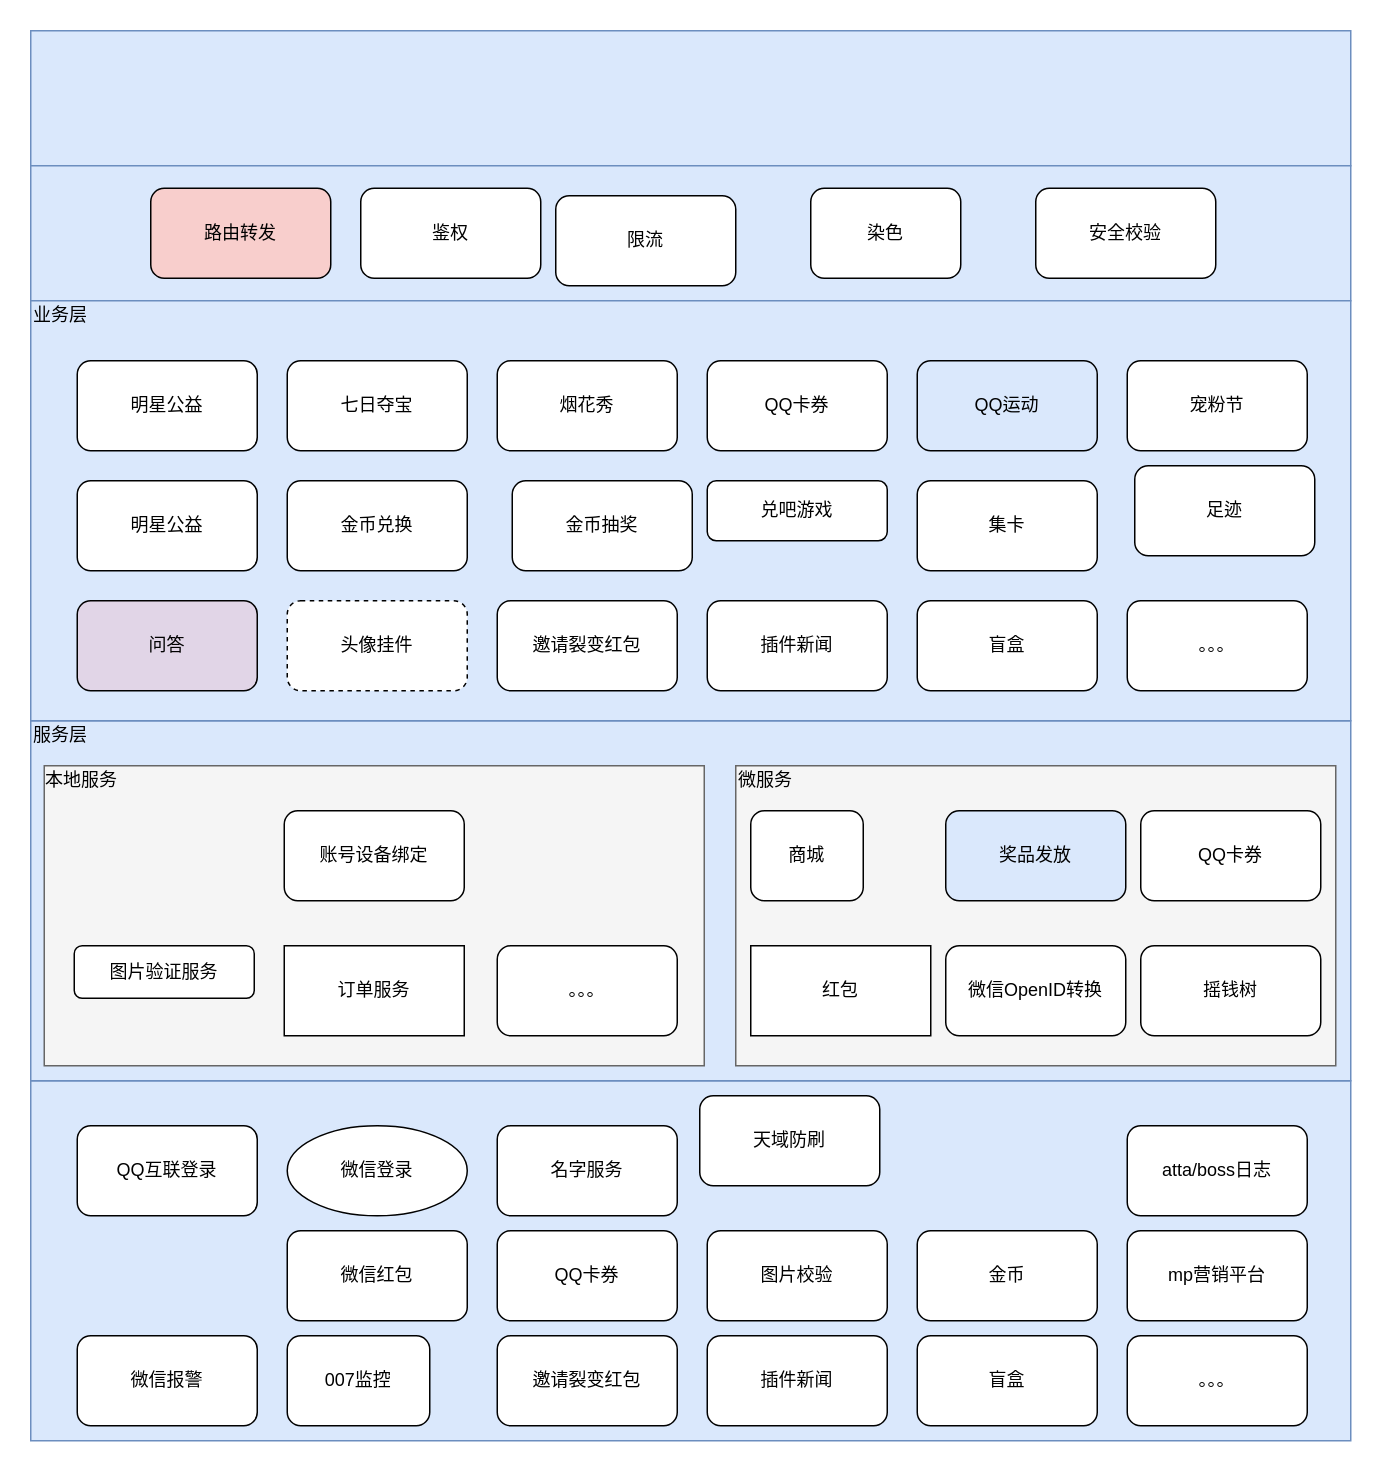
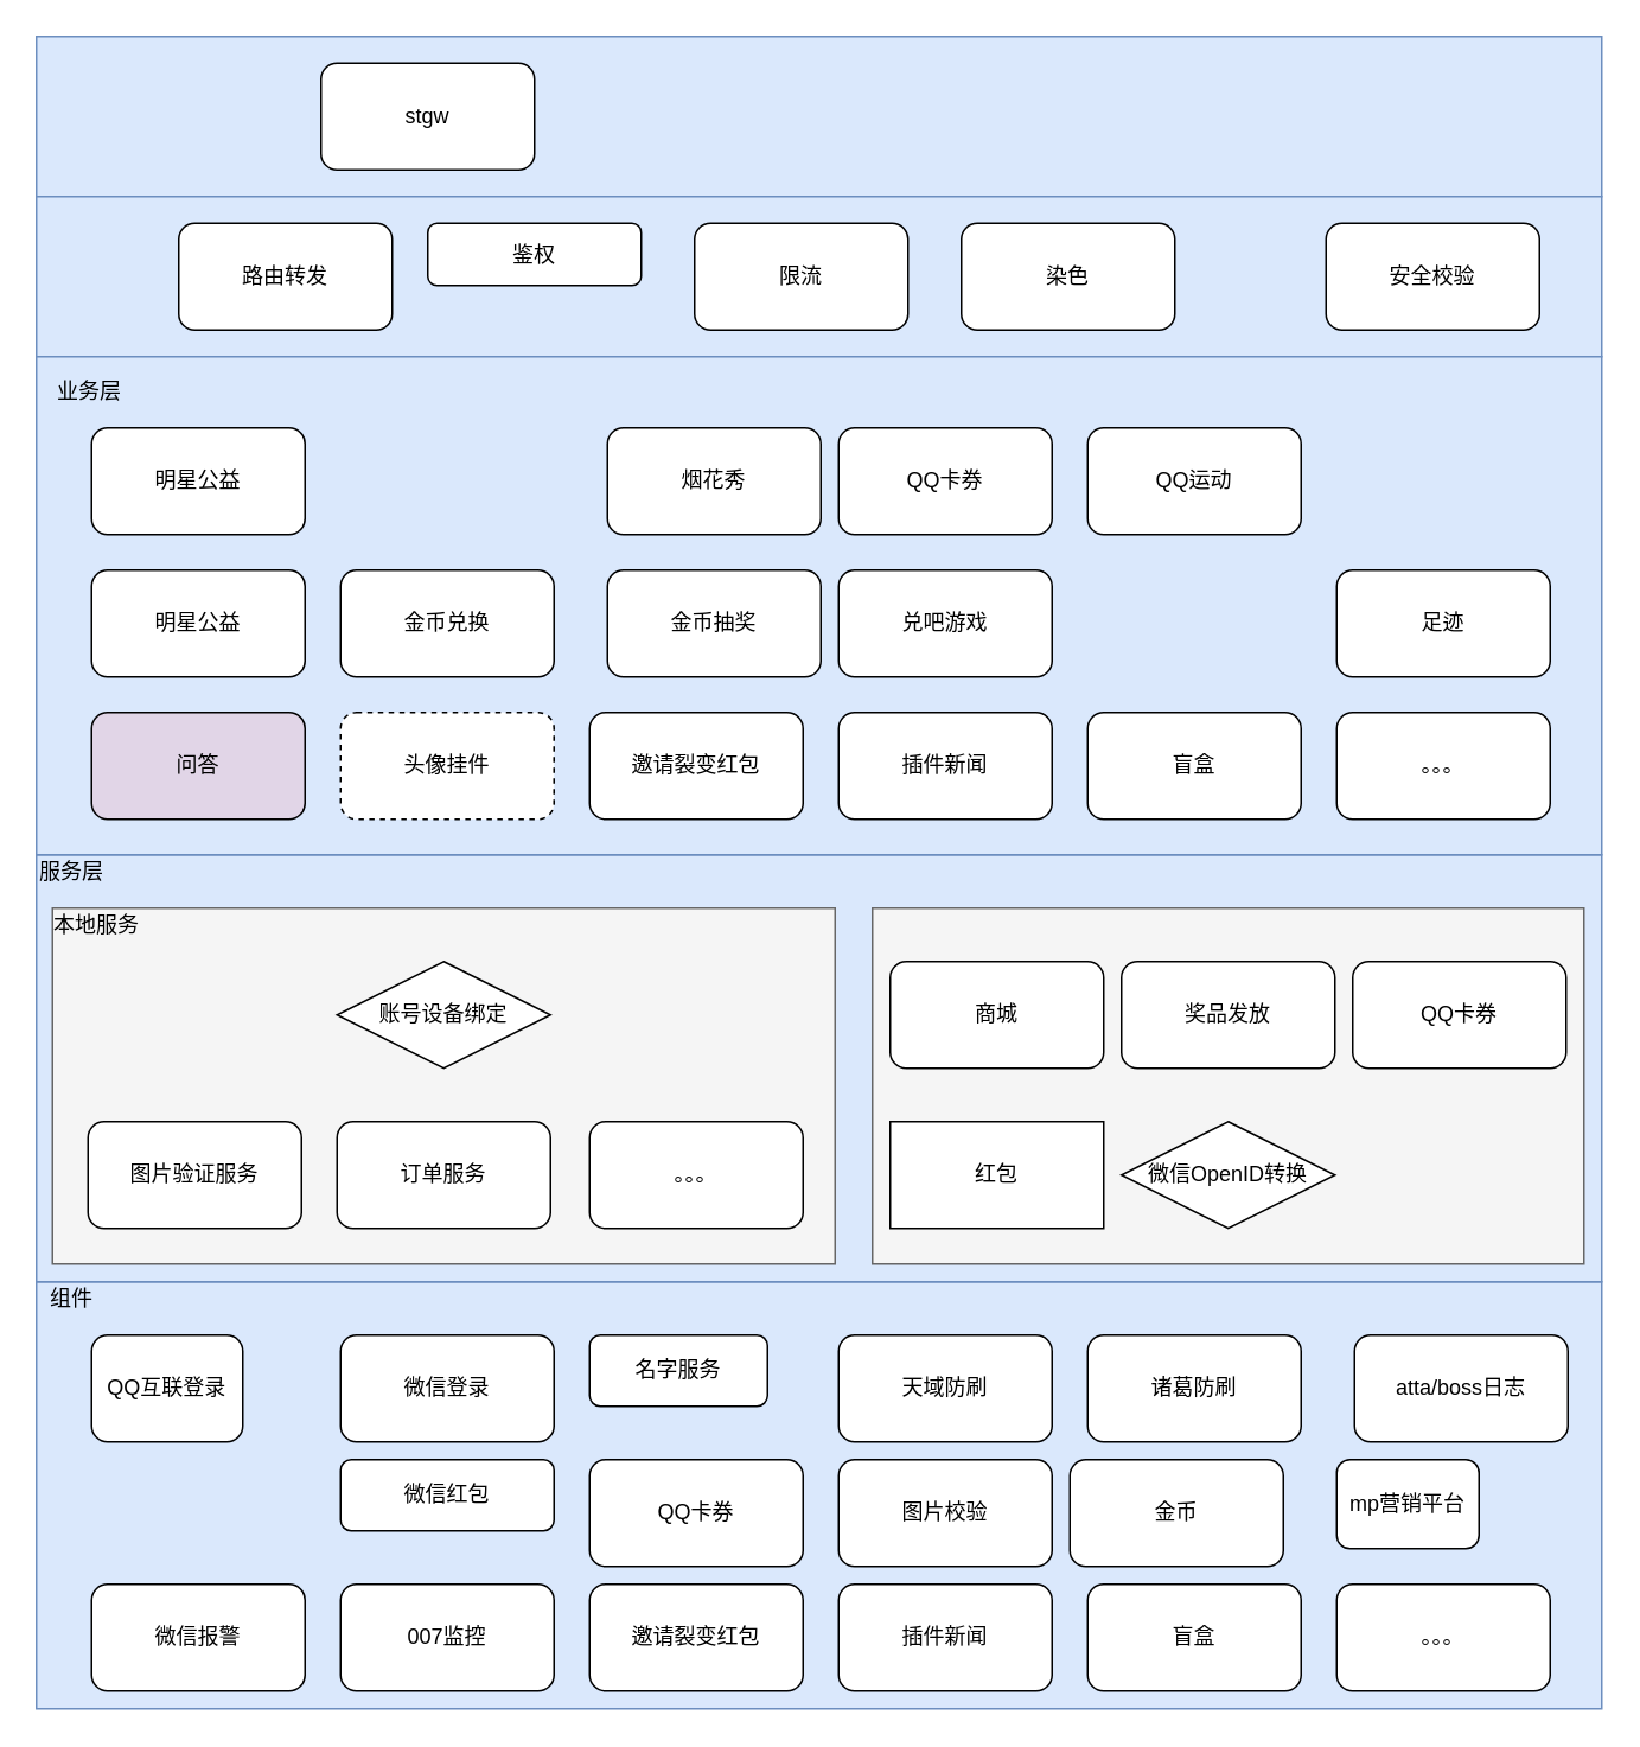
+ <mxCell id="6" value="stgw" style="rounded=1;whiteSpace=wrap;html=1;" parent="4" vertex="1"><mxGeometry x="160" y="15" width="120" height="60" as="geometry" /></mxCell>
- <mxCell id="9" value="路由转发" style="rounded=1;whiteSpace=wrap;html=1;fillColor=#f8cecc;" parent="7" vertex="1"><mxGeometry x="80" y="15" width="120" height="60" as="geometry" /></mxCell>
+ <mxCell id="9" value="路由转发" style="rounded=1;whiteSpace=wrap;html=1;" parent="7" vertex="1"><mxGeometry x="80" y="15" width="120" height="60" as="geometry" /></mxCell>
- <mxCell id="10" value="鉴权" style="rounded=1;whiteSpace=wrap;html=1;" parent="7" vertex="1"><mxGeometry x="220" y="15" width="120" height="60" as="geometry" /></mxCell>
+ <mxCell id="10" value="鉴权" style="rounded=1;whiteSpace=wrap;html=1;" parent="7" vertex="1"><mxGeometry x="220" y="15" width="120" height="35" as="geometry" /></mxCell>
- <mxCell id="12" value="染色" style="rounded=1;whiteSpace=wrap;html=1;" vertex="1" parent="7"><mxGeometry x="520" y="15" width="100" height="60" as="geometry" /></mxCell>
+ <mxCell id="12" value="染色" style="rounded=1;whiteSpace=wrap;html=1;" vertex="1" parent="7"><mxGeometry x="520" y="15" width="120" height="60" as="geometry" /></mxCell>
- <mxCell id="13" value="安全校验" style="rounded=1;whiteSpace=wrap;html=1;" vertex="1" parent="7"><mxGeometry x="670" y="15" width="120" height="60" as="geometry" /></mxCell>
+ <mxCell id="13" value="安全校验" style="rounded=1;whiteSpace=wrap;html=1;" vertex="1" parent="7"><mxGeometry x="725" y="15" width="120" height="60" as="geometry" /></mxCell>
- <mxCell id="11" value="限流" style="rounded=1;whiteSpace=wrap;html=1;" vertex="1" parent="7"><mxGeometry x="350" y="20" width="120" height="60" as="geometry" /></mxCell>
+ <mxCell id="11" value="限流" style="rounded=1;whiteSpace=wrap;html=1;" vertex="1" parent="7"><mxGeometry x="370" y="15" width="120" height="60" as="geometry" /></mxCell>
- <mxCell id="32" value="业务层" style="text;html=1;strokeColor=none;fillColor=none;align=center;verticalAlign=middle;whiteSpace=wrap;rounded=0;" parent="1" vertex="1"><mxGeometry x="20" y="200" width="40" height="20" as="geometry" /></mxCell>
+ <mxCell id="32" value="业务层" style="text;html=1;strokeColor=none;fillColor=none;align=center;verticalAlign=middle;whiteSpace=wrap;rounded=0;" parent="1" vertex="1"><mxGeometry x="30" y="210" width="40" height="20" as="geometry" /></mxCell>
- <mxCell id="34" value="七日夺宝" style="rounded=1;whiteSpace=wrap;html=1;" parent="1" vertex="1"><mxGeometry x="191" y="240" width="120" height="60" as="geometry" /></mxCell>
- <mxCell id="35" value="烟花秀" style="rounded=1;whiteSpace=wrap;html=1;" vertex="1" parent="1"><mxGeometry x="331" y="240" width="120" height="60" as="geometry" /></mxCell>
+ <mxCell id="35" value="烟花秀" style="rounded=1;whiteSpace=wrap;html=1;" vertex="1" parent="1"><mxGeometry x="341" y="240" width="120" height="60" as="geometry" /></mxCell>
- <mxCell id="37" value="QQ运动" style="rounded=1;whiteSpace=wrap;html=1;fillColor=#dae8fc;" vertex="1" parent="1"><mxGeometry x="611" y="240" width="120" height="60" as="geometry" /></mxCell>
+ <mxCell id="37" value="QQ运动" style="rounded=1;whiteSpace=wrap;html=1;" vertex="1" parent="1"><mxGeometry x="611" y="240" width="120" height="60" as="geometry" /></mxCell>
- <mxCell id="36" value="宠粉节" style="rounded=1;whiteSpace=wrap;html=1;" vertex="1" parent="1"><mxGeometry x="751" y="240" width="120" height="60" as="geometry" /></mxCell>
- <mxCell id="41" value="兑吧游戏" style="rounded=1;whiteSpace=wrap;html=1;" vertex="1" parent="1"><mxGeometry x="471" y="320" width="120" height="40" as="geometry" /></mxCell>
+ <mxCell id="41" value="兑吧游戏" style="rounded=1;whiteSpace=wrap;html=1;" vertex="1" parent="1"><mxGeometry x="471" y="320" width="120" height="60" as="geometry" /></mxCell>
- <mxCell id="39" value="&lt;span&gt;足迹&lt;/span&gt;" style="rounded=1;whiteSpace=wrap;html=1;" vertex="1" parent="1"><mxGeometry x="756" y="310" width="120" height="60" as="geometry" /></mxCell>
+ <mxCell id="39" value="&lt;span&gt;足迹&lt;/span&gt;" style="rounded=1;whiteSpace=wrap;html=1;" vertex="1" parent="1"><mxGeometry x="751" y="320" width="120" height="60" as="geometry" /></mxCell>
- <mxCell id="40" value="集卡" style="rounded=1;whiteSpace=wrap;html=1;" vertex="1" parent="1"><mxGeometry x="611" y="320" width="120" height="60" as="geometry" /></mxCell>
- <mxCell id="24" value="微服务" style="text;html=1;strokeColor=none;fillColor=none;align=center;verticalAlign=middle;whiteSpace=wrap;rounded=0;" vertex="1" parent="14"><mxGeometry x="470" y="30" width="40" height="20" as="geometry" /></mxCell>
- <mxCell id="19" value="账号设备绑定" style="rounded=1;whiteSpace=wrap;html=1;" vertex="1" parent="14"><mxGeometry x="169" y="60" width="120" height="60" as="geometry" /></mxCell>
+ <mxCell id="19" value="账号设备绑定" style="rhombus;whiteSpace=wrap;html=1;" vertex="1" parent="14"><mxGeometry x="169" y="60" width="120" height="60" as="geometry" /></mxCell>
- <mxCell id="25" value="商城" style="rounded=1;whiteSpace=wrap;html=1;" vertex="1" parent="14"><mxGeometry x="480" y="60" width="75" height="60" as="geometry" /></mxCell>
+ <mxCell id="25" value="商城" style="rounded=1;whiteSpace=wrap;html=1;" vertex="1" parent="14"><mxGeometry x="480" y="60" width="120" height="60" as="geometry" /></mxCell>
- <mxCell id="26" value="奖品发放" style="rounded=1;whiteSpace=wrap;html=1;fillColor=#dae8fc;" vertex="1" parent="14"><mxGeometry x="610" y="60" width="120" height="60" as="geometry" /></mxCell>
+ <mxCell id="26" value="奖品发放" style="rounded=1;whiteSpace=wrap;html=1;" vertex="1" parent="14"><mxGeometry x="610" y="60" width="120" height="60" as="geometry" /></mxCell>
- <mxCell id="20" value="图片验证服务" style="rounded=1;whiteSpace=wrap;html=1;" vertex="1" parent="14"><mxGeometry x="29" y="150" width="120" height="35" as="geometry" /></mxCell>
+ <mxCell id="20" value="图片验证服务" style="rounded=1;whiteSpace=wrap;html=1;" vertex="1" parent="14"><mxGeometry x="29" y="150" width="120" height="60" as="geometry" /></mxCell>
- <mxCell id="21" value="订单服务" style="whiteSpace=wrap;html=1;rounded=0;" vertex="1" parent="14"><mxGeometry x="169" y="150" width="120" height="60" as="geometry" /></mxCell>
+ <mxCell id="21" value="订单服务" style="rounded=1;whiteSpace=wrap;html=1;" vertex="1" parent="14"><mxGeometry x="169" y="150" width="120" height="60" as="geometry" /></mxCell>
- <mxCell id="29" value="微信OpenID转换" style="rounded=1;whiteSpace=wrap;html=1;" vertex="1" parent="14"><mxGeometry x="610" y="150" width="120" height="60" as="geometry" /></mxCell>
+ <mxCell id="29" value="微信OpenID转换" style="rhombus;whiteSpace=wrap;html=1;" vertex="1" parent="14"><mxGeometry x="610" y="150" width="120" height="60" as="geometry" /></mxCell>
- <mxCell id="30" value="摇钱树" style="rounded=1;whiteSpace=wrap;html=1;" vertex="1" parent="14"><mxGeometry x="740" y="150" width="120" height="60" as="geometry" /></mxCell>
+ <mxCell id="3" value="组件" style="text;html=1;strokeColor=none;fillColor=none;align=center;verticalAlign=middle;whiteSpace=wrap;rounded=0;" vertex="1" parent="1"><mxGeometry x="20" y="720" width="40" height="20" as="geometry" /></mxCell>
- <mxCell id="54" value="&lt;span&gt;天域防刷&lt;/span&gt;" style="rounded=1;whiteSpace=wrap;html=1;" vertex="1" parent="1"><mxGeometry x="466" y="730" width="120" height="60" as="geometry" /></mxCell>
+ <mxCell id="54" value="&lt;span&gt;天域防刷&lt;/span&gt;" style="rounded=1;whiteSpace=wrap;html=1;" vertex="1" parent="1"><mxGeometry x="471" y="750" width="120" height="60" as="geometry" /></mxCell>
- <mxCell id="51" value="QQ互联登录" style="rounded=1;whiteSpace=wrap;html=1;" vertex="1" parent="1"><mxGeometry x="51" y="750" width="120" height="60" as="geometry" /></mxCell>
+ <mxCell id="51" value="QQ互联登录" style="rounded=1;whiteSpace=wrap;html=1;" vertex="1" parent="1"><mxGeometry x="51" y="750" width="85" height="60" as="geometry" /></mxCell>
- <mxCell id="52" value="&lt;span&gt;微信登录&lt;/span&gt;" style="ellipse;whiteSpace=wrap;html=1;" vertex="1" parent="1"><mxGeometry x="191" y="750" width="120" height="60" as="geometry" /></mxCell>
+ <mxCell id="52" value="&lt;span&gt;微信登录&lt;/span&gt;" style="rounded=1;whiteSpace=wrap;html=1;" vertex="1" parent="1"><mxGeometry x="191" y="750" width="120" height="60" as="geometry" /></mxCell>
- <mxCell id="53" value="名字服务" style="rounded=1;whiteSpace=wrap;html=1;" vertex="1" parent="1"><mxGeometry x="331" y="750" width="120" height="60" as="geometry" /></mxCell>
+ <mxCell id="53" value="名字服务" style="rounded=1;whiteSpace=wrap;html=1;" vertex="1" parent="1"><mxGeometry x="331" y="750" width="100" height="40" as="geometry" /></mxCell>
+ <mxCell id="55" value="&lt;span&gt;诸葛防刷&lt;/span&gt;" style="rounded=1;whiteSpace=wrap;html=1;" vertex="1" parent="1"><mxGeometry x="611" y="750" width="120" height="60" as="geometry" /></mxCell>
- <mxCell id="56" value="atta/boss日志" style="rounded=1;whiteSpace=wrap;html=1;" vertex="1" parent="1"><mxGeometry x="751" y="750" width="120" height="60" as="geometry" /></mxCell>
+ <mxCell id="56" value="atta/boss日志" style="rounded=1;whiteSpace=wrap;html=1;" vertex="1" parent="1"><mxGeometry x="761" y="750" width="120" height="60" as="geometry" /></mxCell>
- <mxCell id="57" value="&lt;span&gt;微信红包&lt;/span&gt;" style="rounded=1;whiteSpace=wrap;html=1;" vertex="1" parent="1"><mxGeometry x="191" y="820" width="120" height="60" as="geometry" /></mxCell>
+ <mxCell id="57" value="&lt;span&gt;微信红包&lt;/span&gt;" style="rounded=1;whiteSpace=wrap;html=1;" vertex="1" parent="1"><mxGeometry x="191" y="820" width="120" height="40" as="geometry" /></mxCell>
- <mxCell id="60" value="&lt;span&gt;金币&lt;/span&gt;" style="rounded=1;whiteSpace=wrap;html=1;" vertex="1" parent="1"><mxGeometry x="611" y="820" width="120" height="60" as="geometry" /></mxCell>
+ <mxCell id="60" value="&lt;span&gt;金币&lt;/span&gt;" style="rounded=1;whiteSpace=wrap;html=1;" vertex="1" parent="1"><mxGeometry x="601" y="820" width="120" height="60" as="geometry" /></mxCell>
- <mxCell id="61" value="mp营销平台" style="rounded=1;whiteSpace=wrap;html=1;" vertex="1" parent="1"><mxGeometry x="751" y="820" width="120" height="60" as="geometry" /></mxCell>
+ <mxCell id="61" value="mp营销平台" style="rounded=1;whiteSpace=wrap;html=1;" vertex="1" parent="1"><mxGeometry x="751" y="820" width="80" height="50" as="geometry" /></mxCell>
- <mxCell id="63" value="007监控" style="rounded=1;whiteSpace=wrap;html=1;" vertex="1" parent="1"><mxGeometry x="191" y="890" width="95" height="60" as="geometry" /></mxCell>
+ <mxCell id="63" value="007监控" style="rounded=1;whiteSpace=wrap;html=1;" vertex="1" parent="1"><mxGeometry x="191" y="890" width="120" height="60" as="geometry" /></mxCell>
